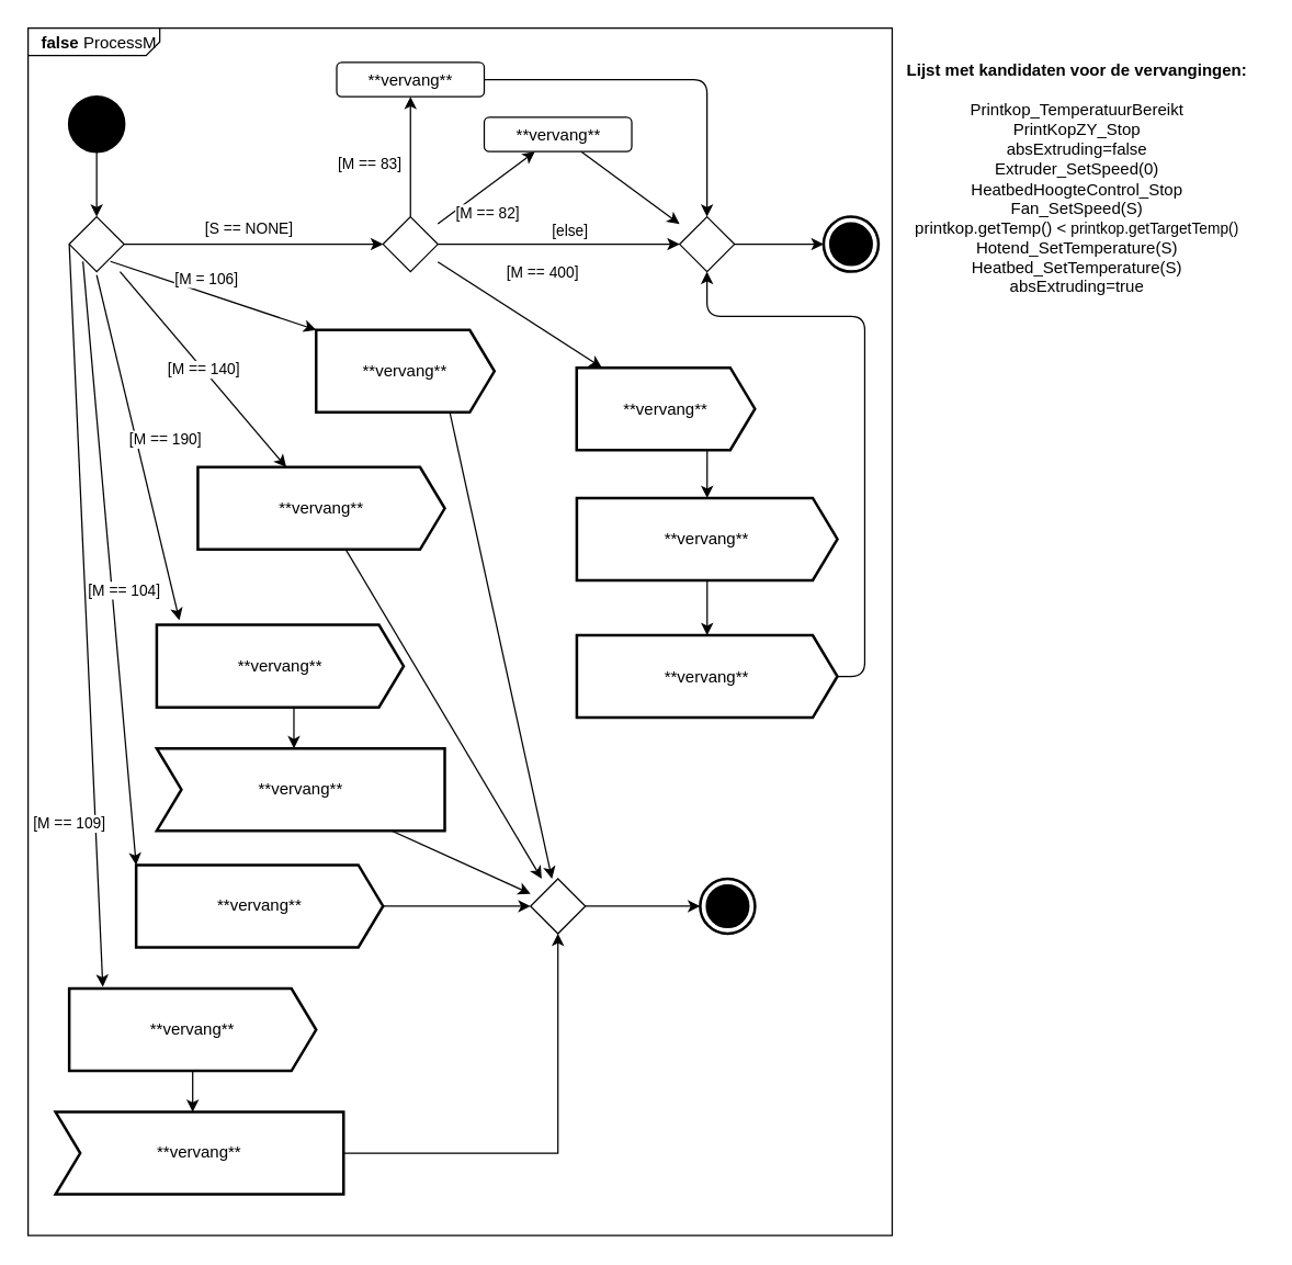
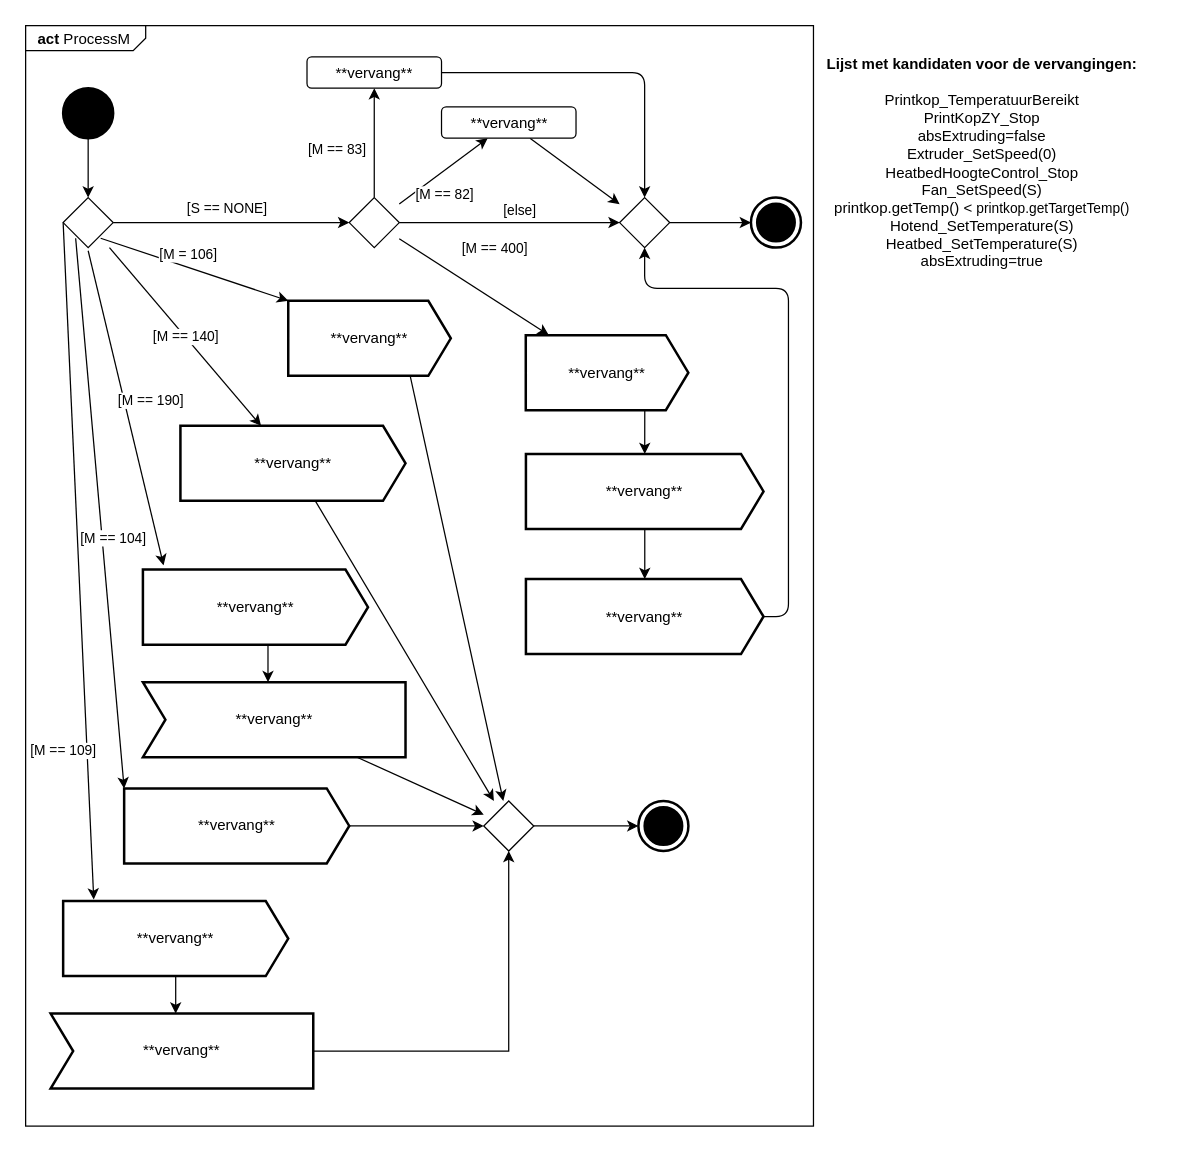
- <mxCell id="3" value="&lt;p style=&quot;margin:0px;margin-top:4px;margin-left:10px;text-align:left;&quot;&gt;&lt;b&gt;false&lt;/b&gt;&amp;nbsp;ProcessM&lt;/p&gt;" style="html=1;shape=mxgraph.sysml.package;labelX=96.04;align=left;spacingLeft=10;overflow=fill;recursiveResize=0;container=0;" vertex="1" parent="1"><mxGeometry x="20" y="20" width="630" height="880" as="geometry" /></mxCell>
+ <mxCell id="3" value="&lt;p style=&quot;margin:0px;margin-top:4px;margin-left:10px;text-align:left;&quot;&gt;&lt;b&gt;act&lt;/b&gt;&amp;nbsp;ProcessM&lt;/p&gt;" style="html=1;shape=mxgraph.sysml.package;labelX=96.04;align=left;spacingLeft=10;overflow=fill;recursiveResize=0;container=0;" vertex="1" parent="1"><mxGeometry x="20" y="20" width="630" height="880" as="geometry" /></mxCell>
